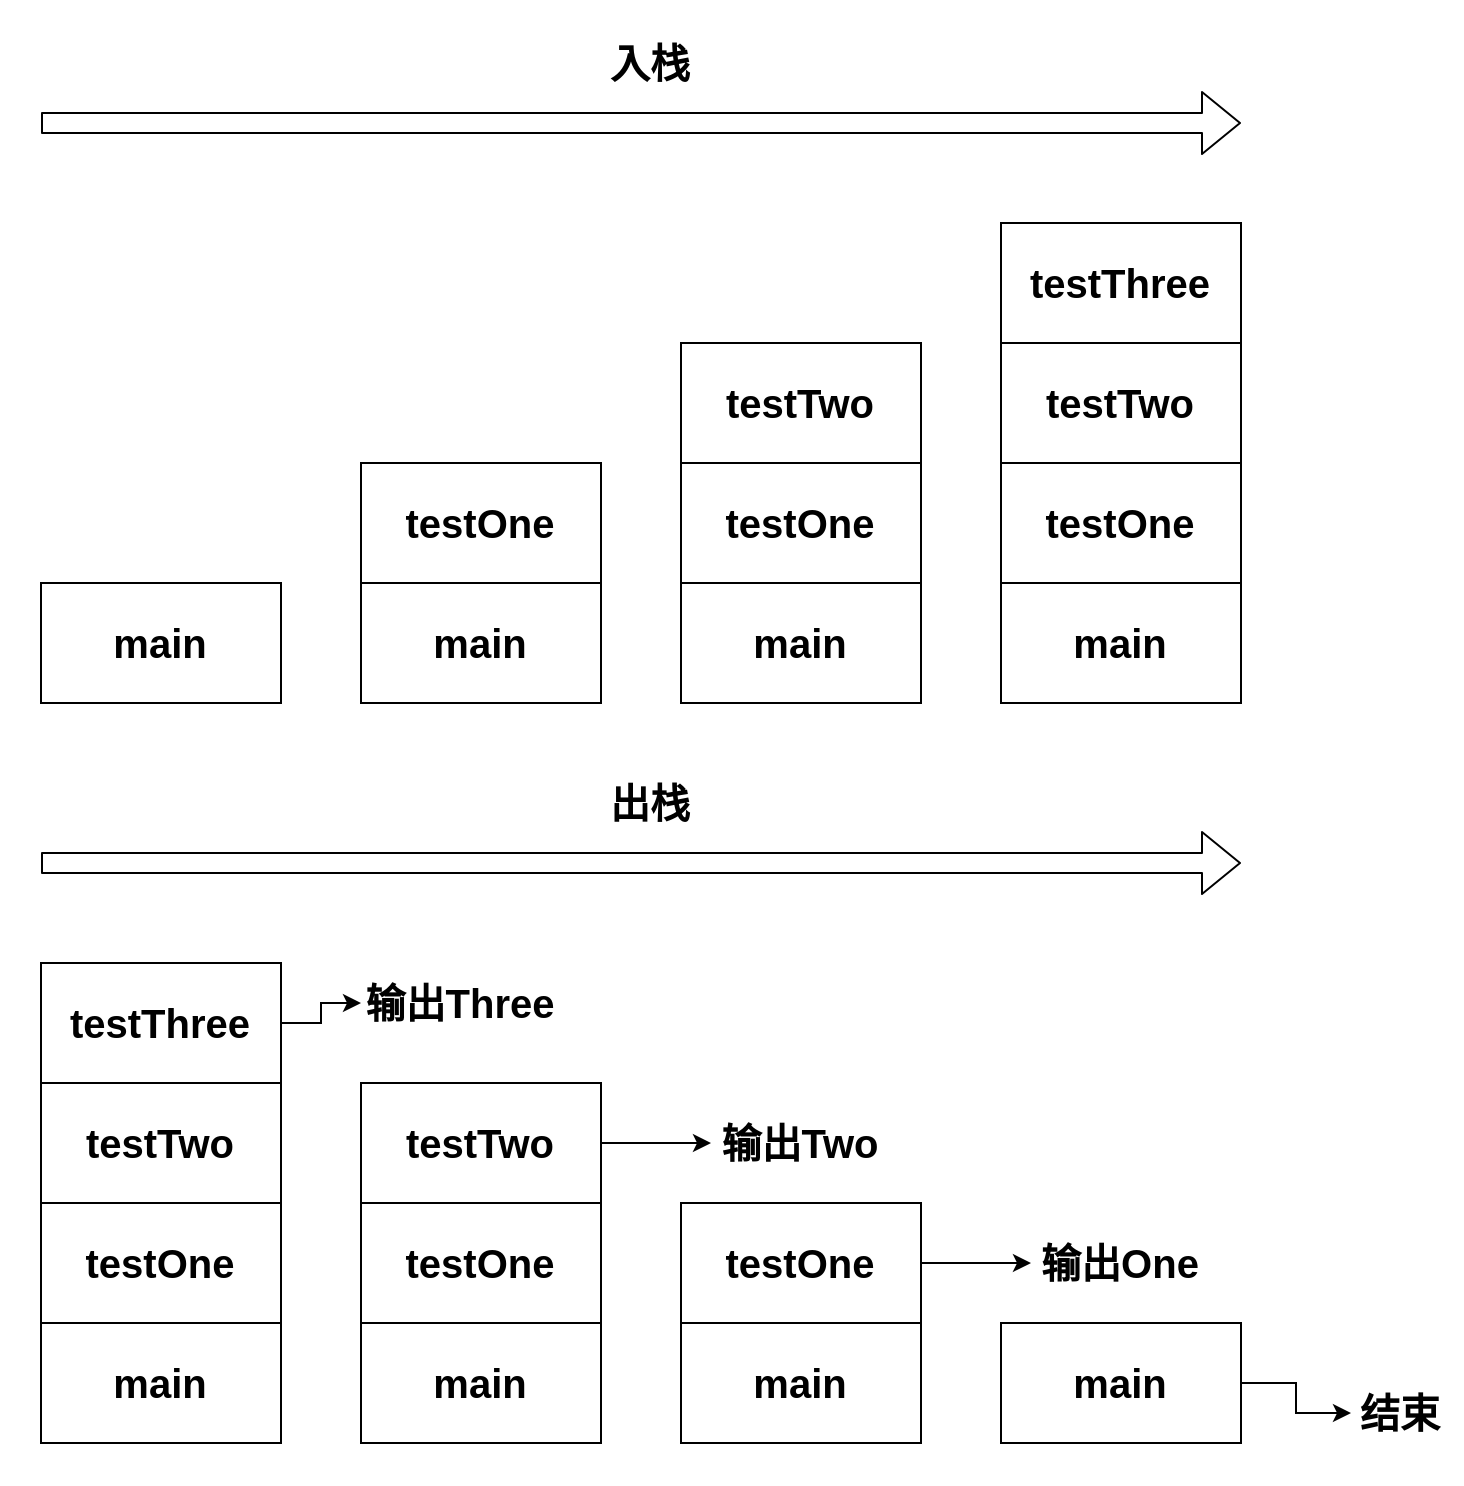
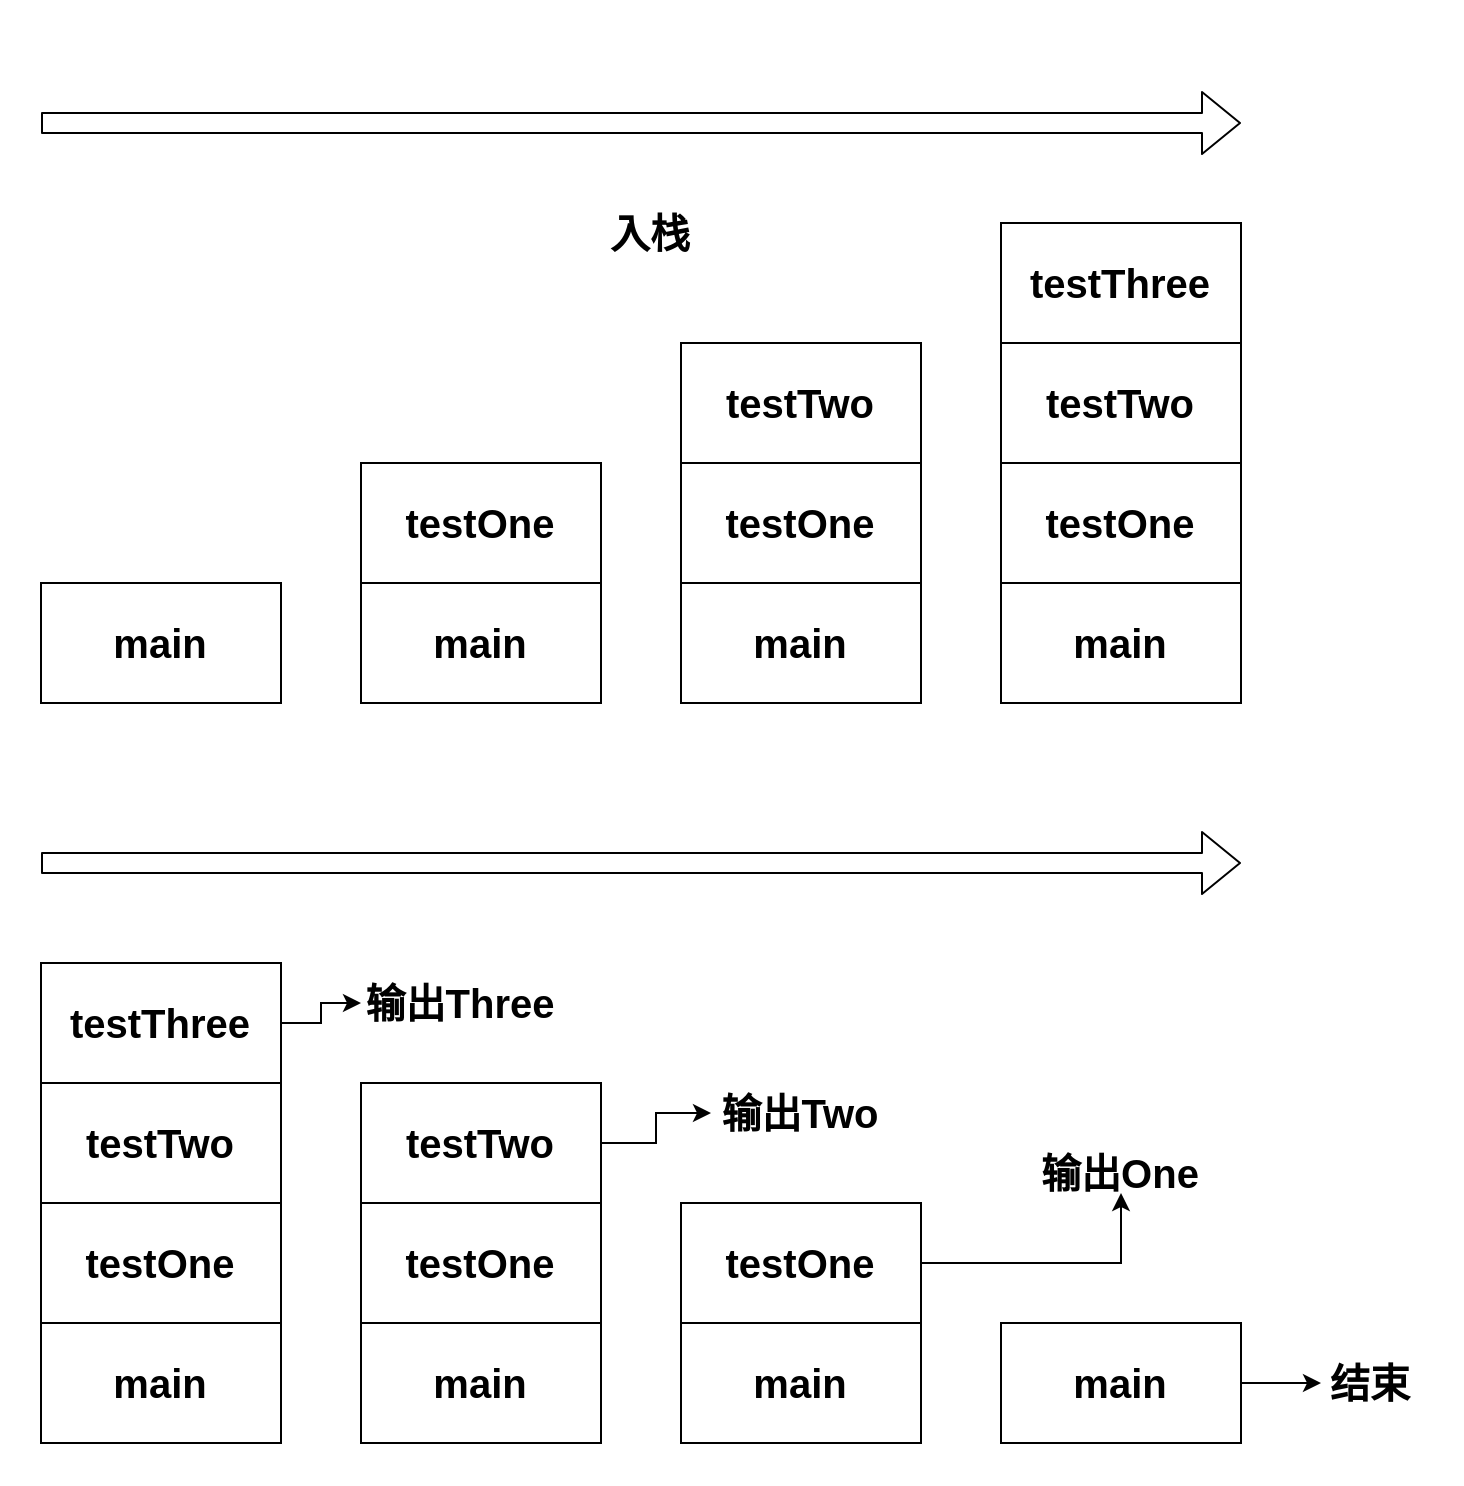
- <mxCell id="31" value="入栈" style="text;html=1;strokeColor=none;fillColor=none;align=center;verticalAlign=middle;whiteSpace=wrap;rounded=0;fontSize=20;fontStyle=1" vertex="1" parent="1"><mxGeometry x="290" y="20.5" width="70" height="20" as="geometry" /></mxCell>
+ <mxCell id="31" value="入栈" style="text;html=1;strokeColor=none;fillColor=none;align=center;verticalAlign=middle;whiteSpace=wrap;rounded=0;fontSize=20;fontStyle=1" vertex="1" parent="1"><mxGeometry x="290" y="105.5" width="70" height="20" as="geometry" /></mxCell>
- <mxCell id="32" value="出栈" style="text;html=1;strokeColor=none;fillColor=none;align=center;verticalAlign=middle;whiteSpace=wrap;rounded=0;fontSize=20;fontStyle=1" vertex="1" parent="1"><mxGeometry x="290" y="391" width="70" height="20" as="geometry" /></mxCell>
- <mxCell id="34" value="&lt;b&gt;输出Two&lt;/b&gt;" style="text;html=1;strokeColor=none;fillColor=none;align=center;verticalAlign=middle;whiteSpace=wrap;rounded=0;fontSize=20;" vertex="1" parent="1"><mxGeometry x="355" y="561" width="90" height="20" as="geometry" /></mxCell>
+ <mxCell id="34" value="&lt;b&gt;输出Two&lt;/b&gt;" style="text;html=1;strokeColor=none;fillColor=none;align=center;verticalAlign=middle;whiteSpace=wrap;rounded=0;fontSize=20;" vertex="1" parent="1"><mxGeometry x="355" y="546" width="90" height="20" as="geometry" /></mxCell>
- <mxCell id="35" value="&lt;b&gt;输出One&lt;/b&gt;" style="text;html=1;strokeColor=none;fillColor=none;align=center;verticalAlign=middle;whiteSpace=wrap;rounded=0;fontSize=20;" vertex="1" parent="1"><mxGeometry x="515" y="621" width="90" height="20" as="geometry" /></mxCell>
+ <mxCell id="35" value="&lt;b&gt;输出One&lt;/b&gt;" style="text;html=1;strokeColor=none;fillColor=none;align=center;verticalAlign=middle;whiteSpace=wrap;rounded=0;fontSize=20;" vertex="1" parent="1"><mxGeometry x="515" y="576" width="90" height="20" as="geometry" /></mxCell>
- <mxCell id="36" value="&lt;b&gt;结束&lt;/b&gt;" style="text;html=1;strokeColor=none;fillColor=none;align=center;verticalAlign=middle;whiteSpace=wrap;rounded=0;fontSize=20;" vertex="1" parent="1"><mxGeometry x="675" y="696" width="50" height="20" as="geometry" /></mxCell>
+ <mxCell id="36" value="&lt;b&gt;结束&lt;/b&gt;" style="text;html=1;strokeColor=none;fillColor=none;align=center;verticalAlign=middle;whiteSpace=wrap;rounded=0;fontSize=20;" vertex="1" parent="1"><mxGeometry x="660" y="681" width="50" height="20" as="geometry" /></mxCell>
